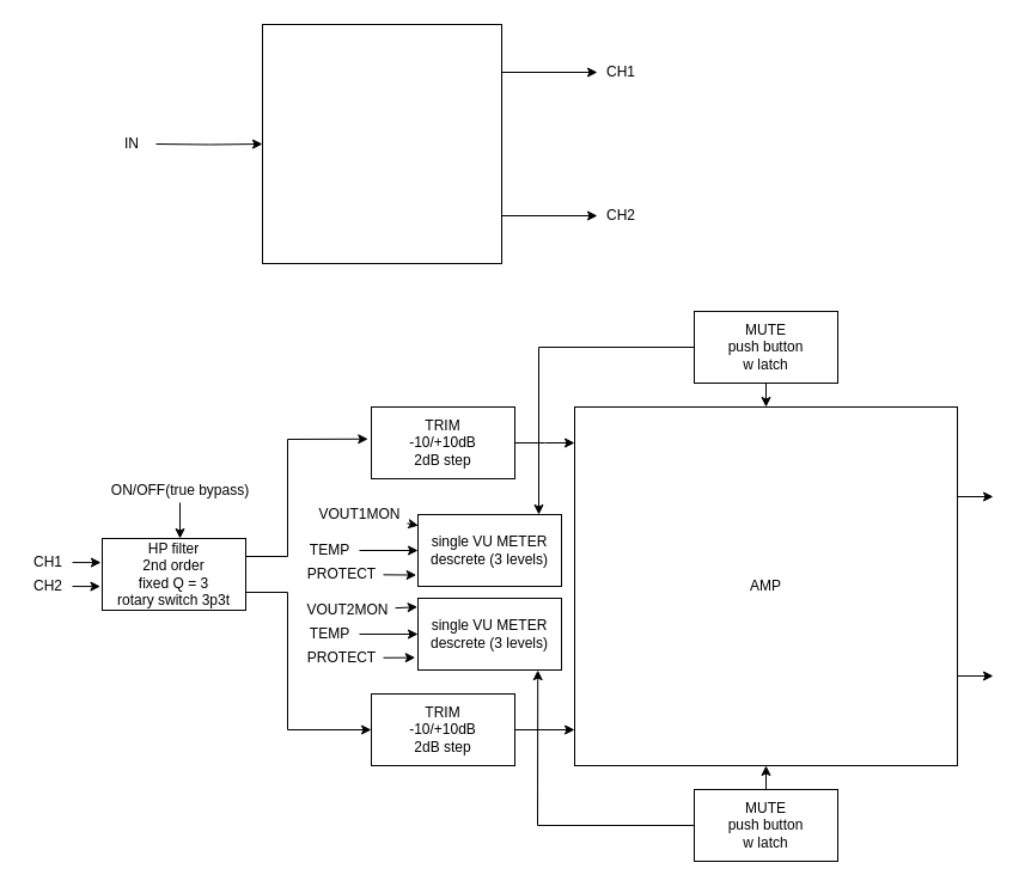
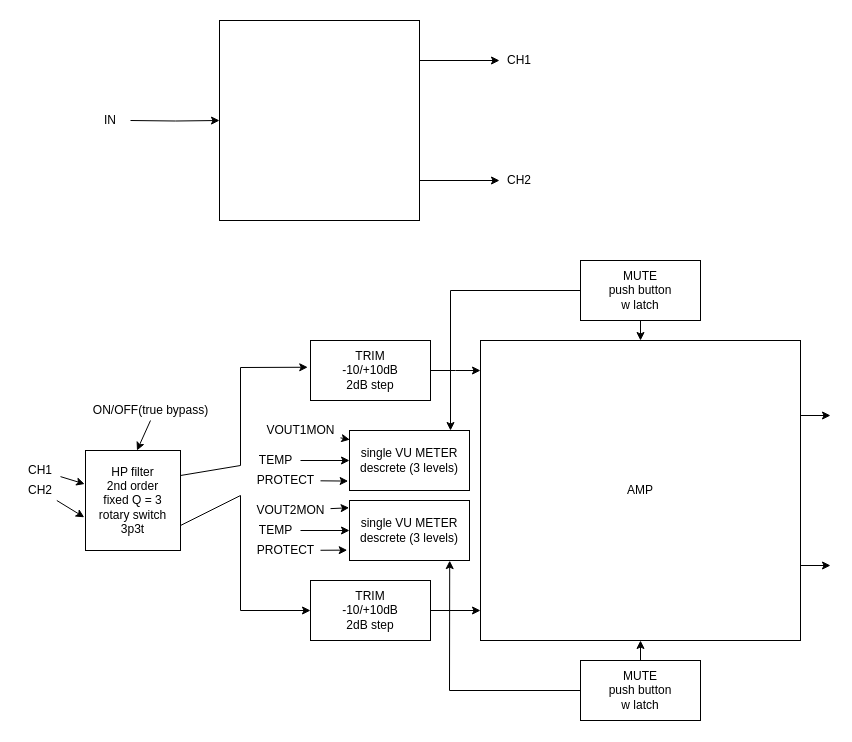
- <mxCell id="42" value="HP filter&lt;br&gt;2nd order&lt;br&gt;fixed Q = 3&lt;br&gt;rotary switch 3p3t" style="rounded=0;whiteSpace=wrap;html=1;" parent="1" vertex="1"><mxGeometry x="85" y="450" width="120" height="60" as="geometry" /></mxCell>
+ <mxCell id="42" value="HP filter&lt;br&gt;2nd order&lt;br&gt;fixed Q = 3&lt;br&gt;rotary switch 3p3t" style="rounded=0;whiteSpace=wrap;html=1;" parent="1" vertex="1"><mxGeometry x="85" y="450" width="95" height="100" as="geometry" /></mxCell>
